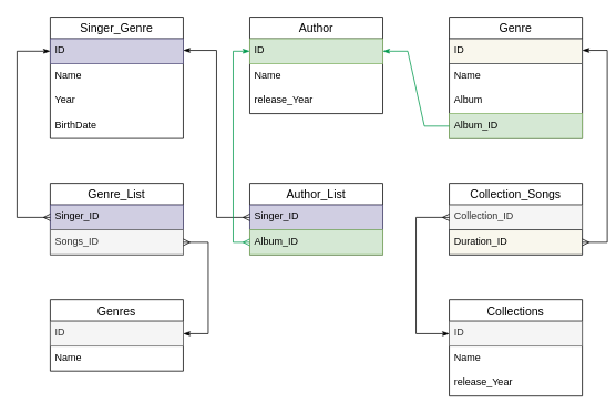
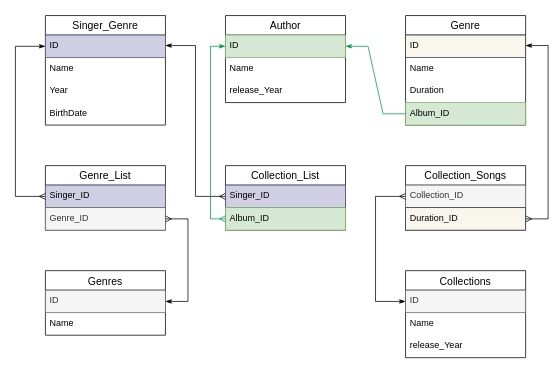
- <mxCell id="14" value="Album" style="text;strokeColor=none;fillColor=none;spacingLeft=4;spacingRight=4;overflow=hidden;rotatable=0;points=[[0,0.5],[1,0.5]];portConstraint=eastwest;fontSize=12;" parent="11" vertex="1"><mxGeometry y="86" width="160" height="30" as="geometry" /></mxCell>
+ <mxCell id="14" value="Duration" style="text;strokeColor=none;fillColor=none;spacingLeft=4;spacingRight=4;overflow=hidden;rotatable=0;points=[[0,0.5],[1,0.5]];portConstraint=eastwest;fontSize=12;" parent="11" vertex="1"><mxGeometry y="86" width="160" height="30" as="geometry" /></mxCell>
- <mxCell id="25" value="Author_List" style="swimlane;fontStyle=0;childLayout=stackLayout;horizontal=1;startSize=26;horizontalStack=0;resizeParent=1;resizeParentMax=0;resizeLast=0;collapsible=1;marginBottom=0;align=center;fontSize=14;" vertex="1" parent="1"><mxGeometry x="300" y="220" width="160" height="86" as="geometry" /></mxCell>
+ <mxCell id="25" value="Collection_List" style="swimlane;fontStyle=0;childLayout=stackLayout;horizontal=1;startSize=26;horizontalStack=0;resizeParent=1;resizeParentMax=0;resizeLast=0;collapsible=1;marginBottom=0;align=center;fontSize=14;" vertex="1" parent="1"><mxGeometry x="300" y="220" width="160" height="86" as="geometry" /></mxCell>
- <mxCell id="22" value="Songs_ID" style="text;strokeColor=#666666;fillColor=#f5f5f5;spacingLeft=4;spacingRight=4;overflow=hidden;rotatable=0;points=[[0,0.5],[1,0.5]];portConstraint=eastwest;fontSize=12;fontColor=#333333;" vertex="1" parent="20"><mxGeometry y="56" width="160" height="30" as="geometry" /></mxCell>
+ <mxCell id="22" value="Genre_ID" style="text;strokeColor=#666666;fillColor=#f5f5f5;spacingLeft=4;spacingRight=4;overflow=hidden;rotatable=0;points=[[0,0.5],[1,0.5]];portConstraint=eastwest;fontSize=12;fontColor=#333333;" vertex="1" parent="20"><mxGeometry y="56" width="160" height="30" as="geometry" /></mxCell>
